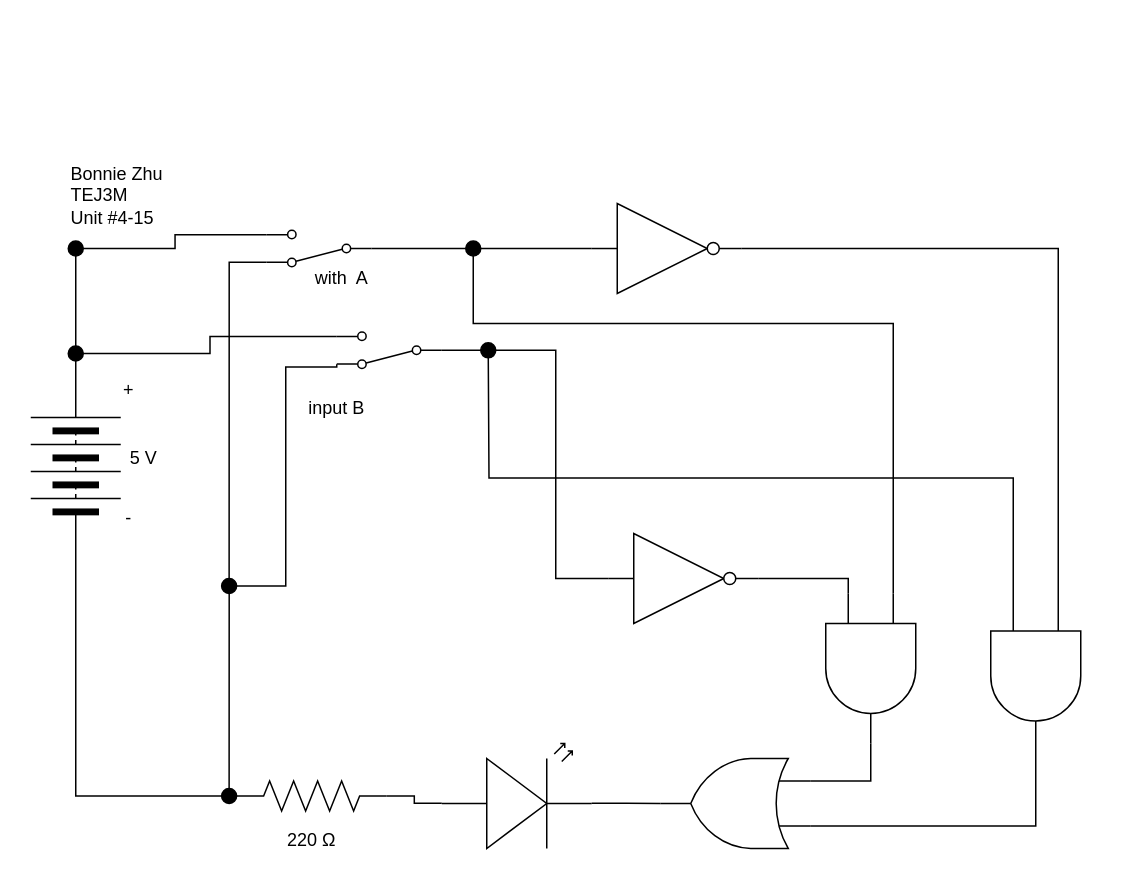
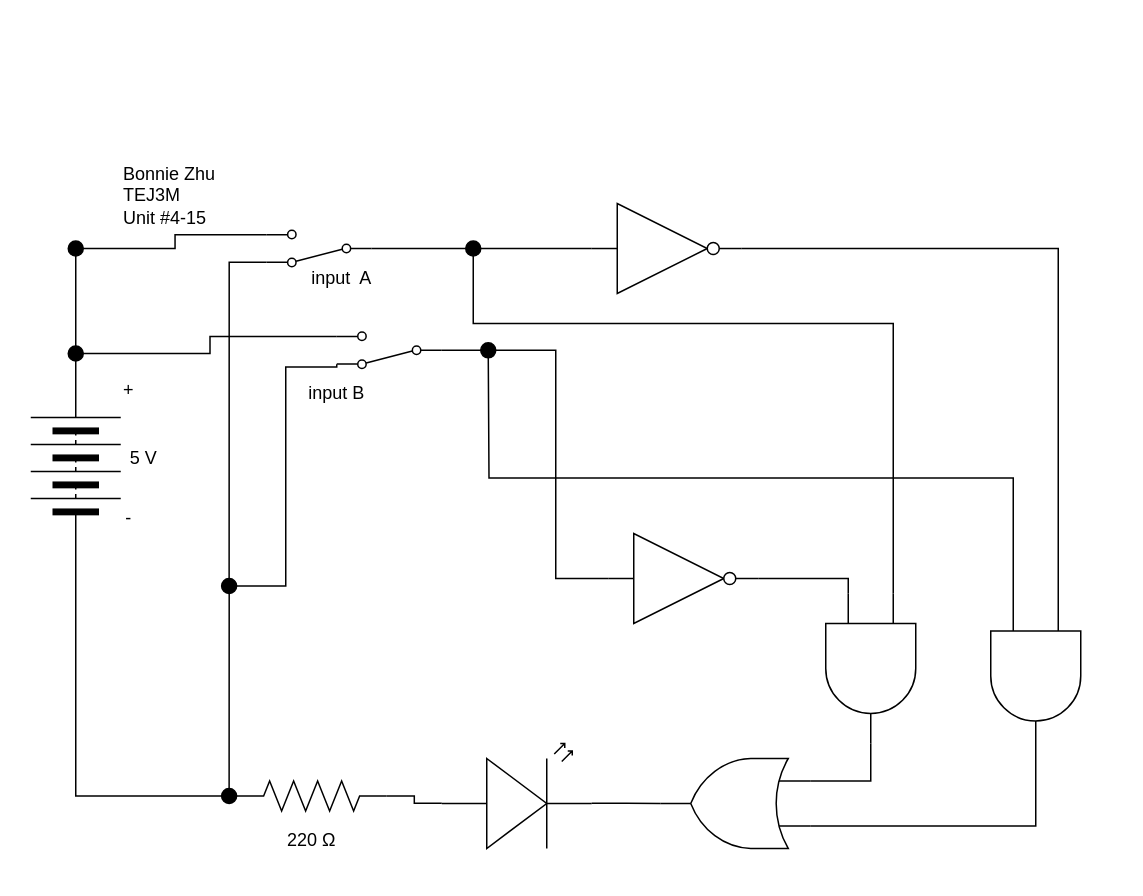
- <mxCell id="10" value="Bonnie Zhu&lt;br&gt;TEJ3M&lt;br&gt;Unit #4-15" style="text;html=1;align=left;verticalAlign=middle;resizable=0;points=[];autosize=1;strokeColor=none;fillColor=none;" parent="1" vertex="1"><mxGeometry x="45" y="100" width="80" height="60" as="geometry" /></mxCell>
+ <mxCell id="10" value="Bonnie Zhu&lt;br&gt;TEJ3M&lt;br&gt;Unit #4-15" style="text;html=1;align=left;verticalAlign=middle;resizable=0;points=[];autosize=1;strokeColor=none;fillColor=none;" parent="1" vertex="1"><mxGeometry x="80" y="100" width="80" height="60" as="geometry" /></mxCell>
- <mxCell id="18" value="with&amp;nbsp; A" style="text;html=1;align=center;verticalAlign=middle;resizable=0;points=[];autosize=1;strokeColor=none;fillColor=none;labelBackgroundColor=none;" parent="1" vertex="1"><mxGeometry x="197.25" y="170" width="60" height="30" as="geometry" /></mxCell>
+ <mxCell id="18" value="input&amp;nbsp; A" style="text;html=1;align=center;verticalAlign=middle;resizable=0;points=[];autosize=1;strokeColor=none;fillColor=none;labelBackgroundColor=none;" parent="1" vertex="1"><mxGeometry x="197.25" y="170" width="60" height="30" as="geometry" /></mxCell>
- <mxCell id="30" value="input B&amp;nbsp;&amp;nbsp;" style="text;html=1;align=center;verticalAlign=middle;resizable=0;points=[];autosize=1;strokeColor=none;fillColor=none;labelBackgroundColor=none;" parent="1" vertex="1"><mxGeometry x="192.25" y="257.13" width="70" height="30" as="geometry" /></mxCell>
+ <mxCell id="30" value="input B&amp;nbsp;&amp;nbsp;" style="text;html=1;align=center;verticalAlign=middle;resizable=0;points=[];autosize=1;strokeColor=none;fillColor=none;labelBackgroundColor=none;" parent="1" vertex="1"><mxGeometry x="192.25" y="247.13" width="70" height="30" as="geometry" /></mxCell>
